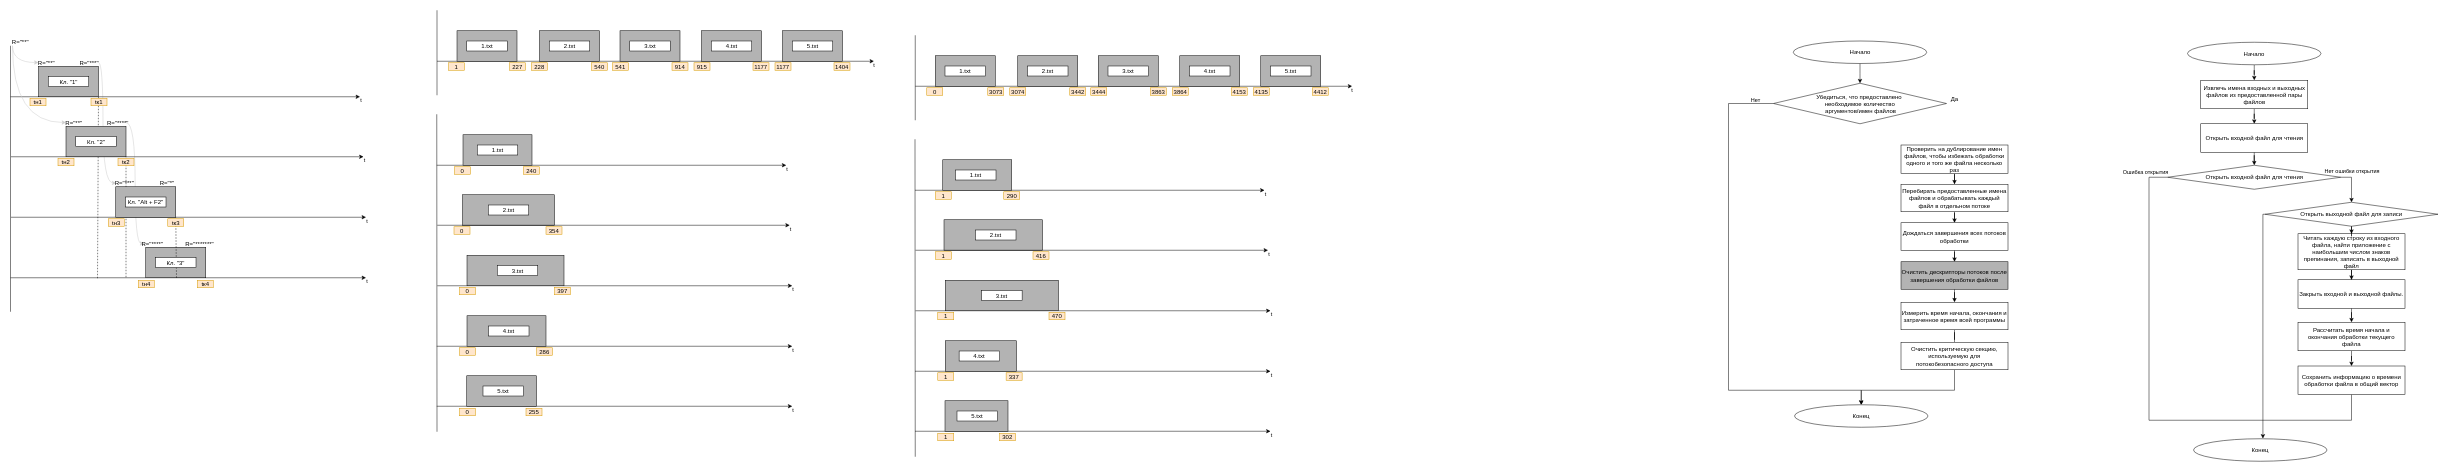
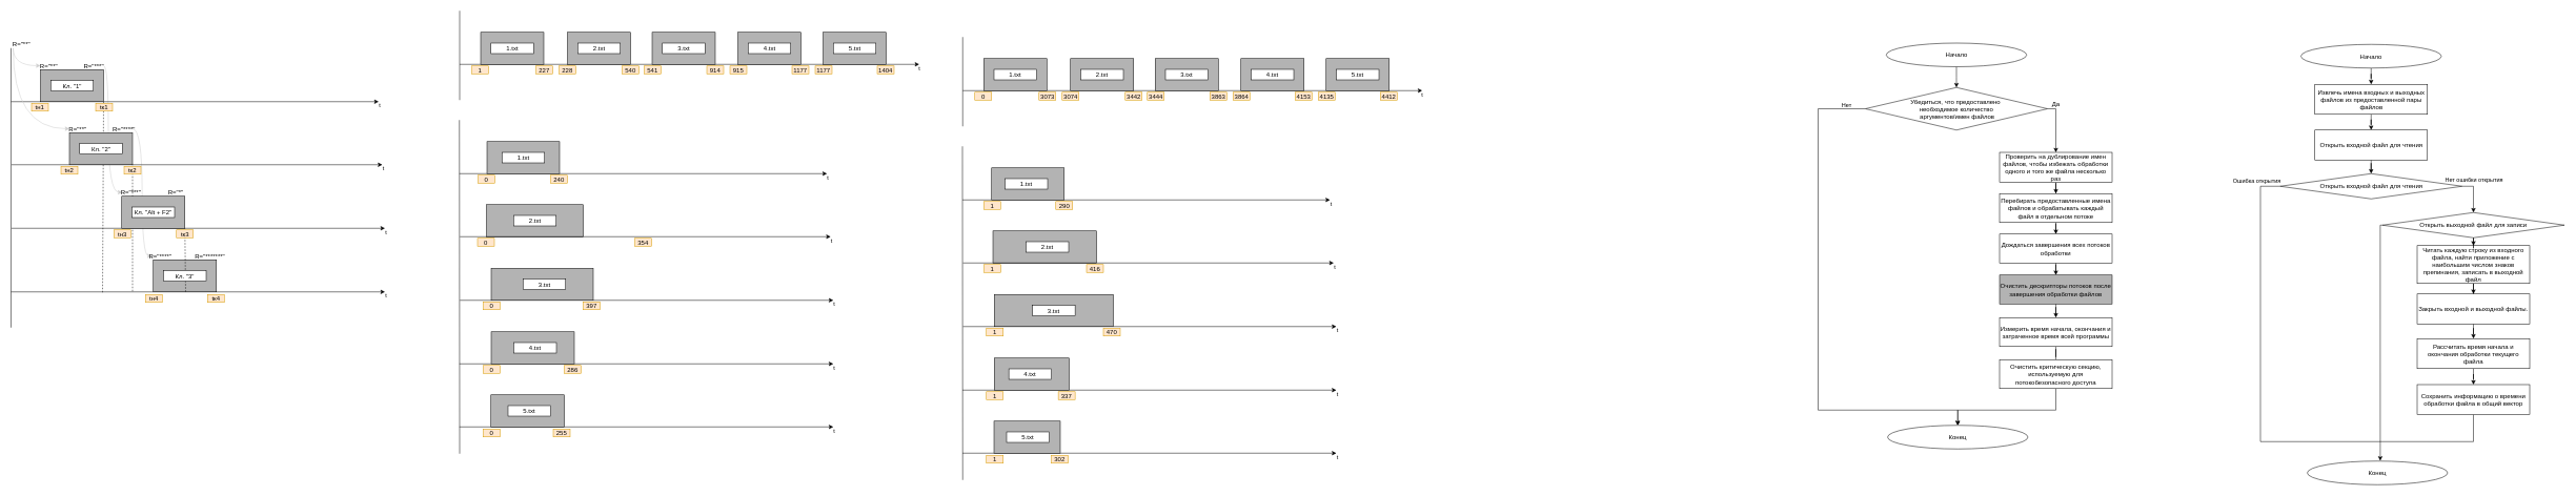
+ <mxCell id="167" style="edgeStyle=orthogonalEdgeStyle;rounded=0;orthogonalLoop=1;jettySize=auto;html=1;entryX=0.5;entryY=0;entryDx=0;entryDy=0;" parent="1" source="168" target="154" edge="1"><mxGeometry relative="1" as="geometry"><Array as="points"><mxPoint x="3908" y="207" /></Array></mxGeometry></mxCell>
- <mxCell id="86" value="354" style="text;html=1;align=center;verticalAlign=middle;whiteSpace=wrap;rounded=0;fillColor=#ffe6cc;strokeColor=#d79b00;" parent="1" vertex="1"><mxGeometry x="1091" y="453" width="32" height="15" as="geometry" /></mxCell>
+ <mxCell id="86" value="354" style="text;html=1;align=center;verticalAlign=middle;whiteSpace=wrap;rounded=0;fillColor=#ffe6cc;strokeColor=#d79b00;" parent="1" vertex="1"><mxGeometry x="1206" y="453" width="32" height="15" as="geometry" /></mxCell>
